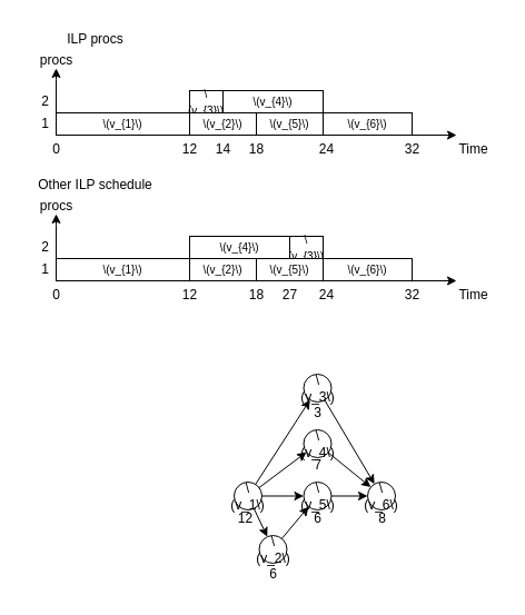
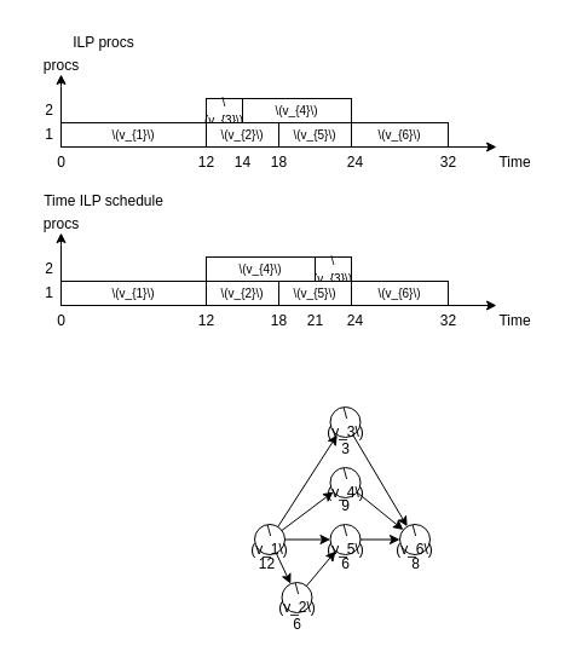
- <mxCell id="40" value="Other ILP schedule" style="text;html=1;align=center;verticalAlign=middle;resizable=0;points=[];autosize=1;strokeColor=none;fillColor=none;" parent="1" vertex="1"><mxGeometry x="20" y="151" width="130" height="30" as="geometry" /></mxCell>
+ <mxCell id="40" value="Time ILP schedule" style="text;html=1;align=center;verticalAlign=middle;resizable=0;points=[];autosize=1;strokeColor=none;fillColor=none;" parent="1" vertex="1"><mxGeometry x="20" y="151" width="130" height="30" as="geometry" /></mxCell>
- <mxCell id="28" value="27" style="text;html=1;align=center;verticalAlign=middle;resizable=0;points=[];autosize=1;strokeColor=none;fillColor=none;" parent="1" vertex="1"><mxGeometry x="240" y="250" width="40" height="30" as="geometry" /></mxCell>
+ <mxCell id="28" value="21" style="text;html=1;align=center;verticalAlign=middle;resizable=0;points=[];autosize=1;strokeColor=none;fillColor=none;" parent="1" vertex="1"><mxGeometry x="240" y="250" width="40" height="30" as="geometry" /></mxCell>
- <mxCell id="61" value="7" style="text;html=1;align=center;verticalAlign=middle;resizable=0;points=[];autosize=1;strokeColor=none;fillColor=none;" parent="1" vertex="1"><mxGeometry x="270" y="403" width="30" height="30" as="geometry" /></mxCell>
+ <mxCell id="61" value="9" style="text;html=1;align=center;verticalAlign=middle;resizable=0;points=[];autosize=1;strokeColor=none;fillColor=none;" parent="1" vertex="1"><mxGeometry x="270" y="403" width="30" height="30" as="geometry" /></mxCell>
